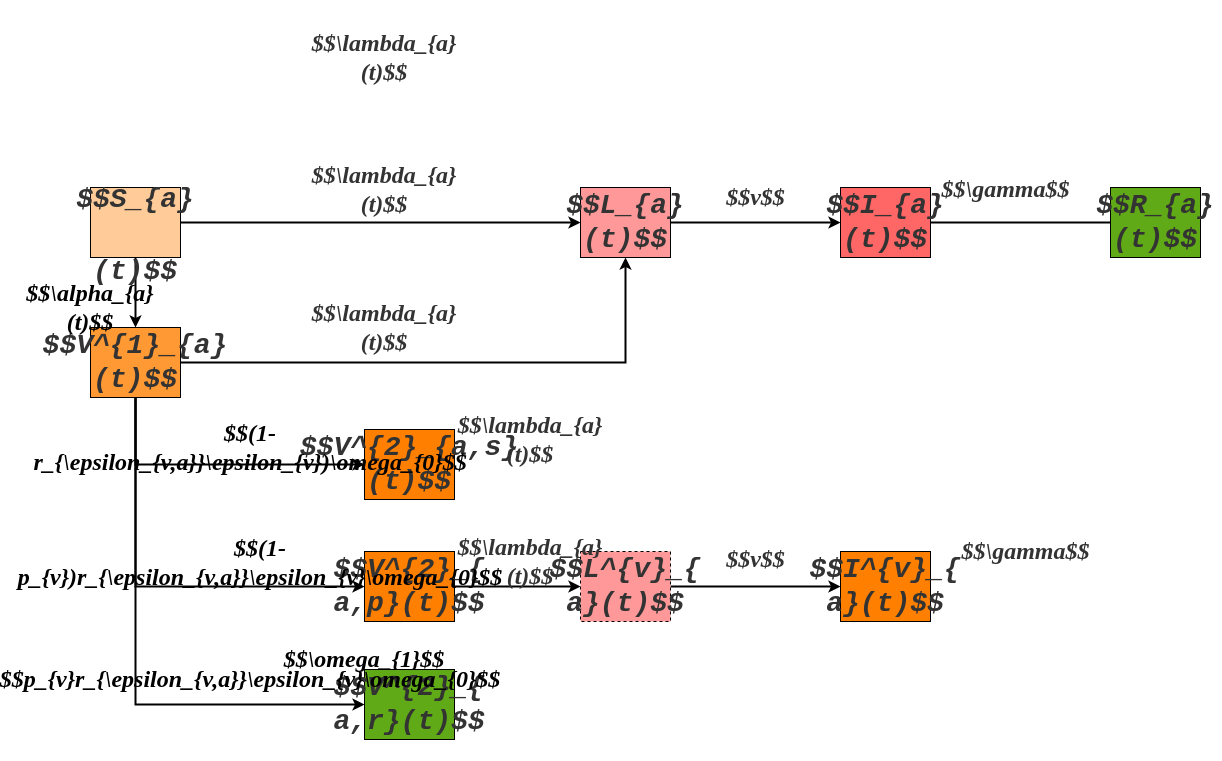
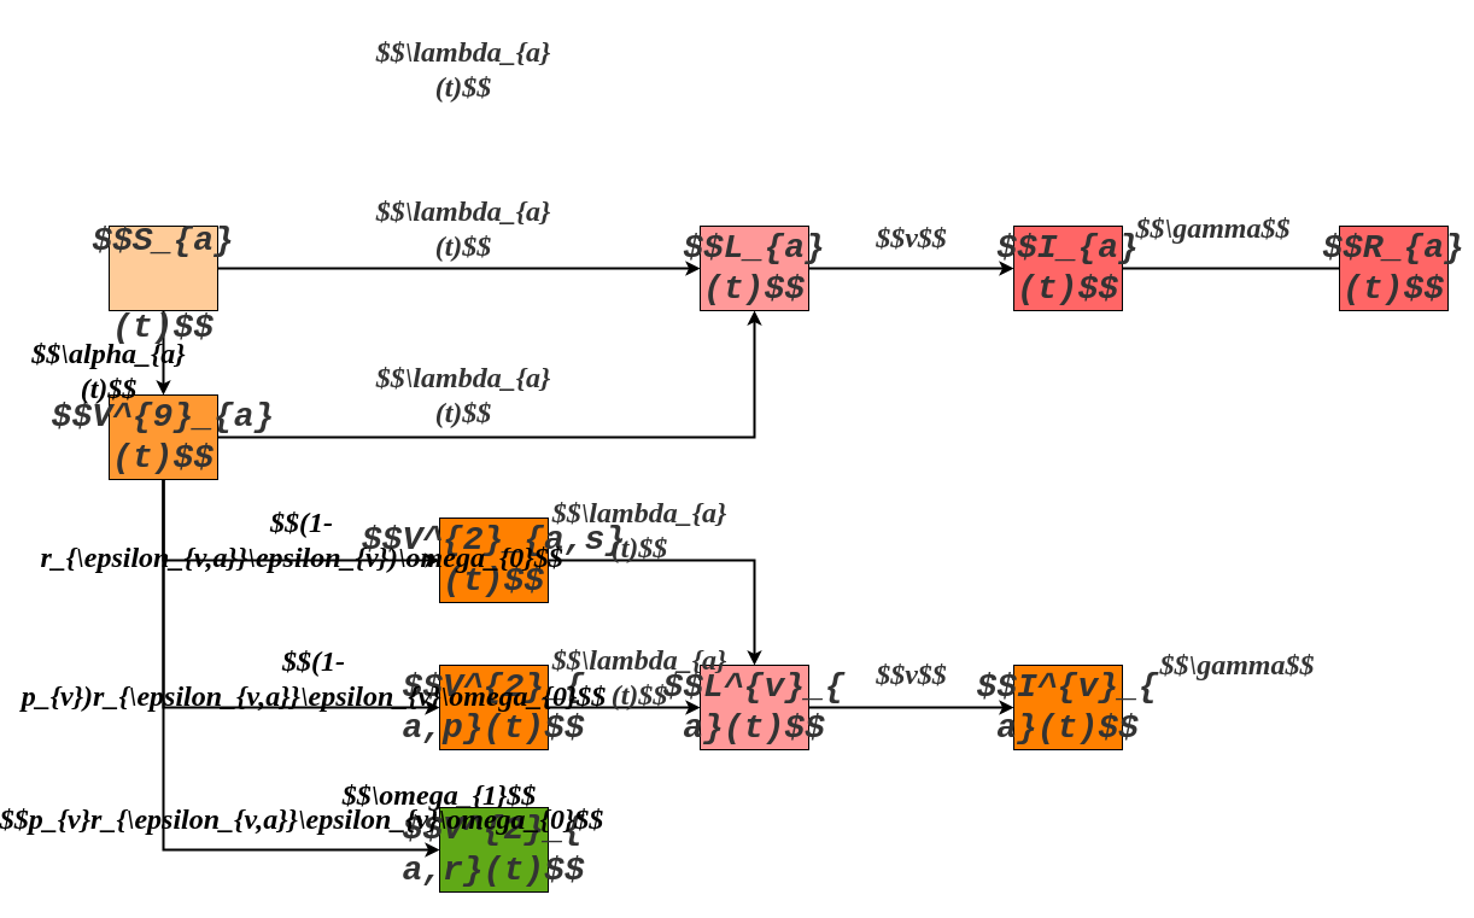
- <mxCell id="33" value="&lt;h1 style=&quot;color: rgb(255 , 255 , 255)&quot;&gt;&lt;i style=&quot;color: rgb(51 , 51 , 51)&quot;&gt;&lt;font face=&quot;Courier New&quot; style=&quot;font-size: 28px&quot;&gt;$$R_{a}(t)$$&lt;/font&gt;&lt;/i&gt;&lt;/h1&gt;" style="rounded=0;whiteSpace=wrap;html=1;fillColor=#60a917;strokeColor=#000000;fontColor=#ffffff;" parent="1" vertex="1"><mxGeometry x="1060" y="160" width="90" height="70" as="geometry" /></mxCell>
+ <mxCell id="33" value="&lt;h1 style=&quot;color: rgb(255 , 255 , 255)&quot;&gt;&lt;i style=&quot;color: rgb(51 , 51 , 51)&quot;&gt;&lt;font face=&quot;Courier New&quot; style=&quot;font-size: 28px&quot;&gt;$$R_{a}(t)$$&lt;/font&gt;&lt;/i&gt;&lt;/h1&gt;" style="rounded=0;whiteSpace=wrap;html=1;fillColor=#ff6666;strokeColor=#000000;fontColor=#ffffff;" parent="1" vertex="1"><mxGeometry x="1060" y="160" width="90" height="70" as="geometry" /></mxCell>
- <mxCell id="12" value="&lt;h1&gt;&lt;i style=&quot;color: rgb(51 , 51 , 51)&quot;&gt;&lt;font face=&quot;Courier New&quot; style=&quot;font-size: 28px&quot;&gt;$$V^{1}_{a}(t)$$&lt;/font&gt;&lt;/i&gt;&lt;/h1&gt;" style="rounded=0;whiteSpace=wrap;html=1;fillColor=#FF9933;strokeColor=#000000;fontColor=#000000;" parent="1" vertex="1"><mxGeometry x="40" y="300" width="90" height="70" as="geometry" /></mxCell>
+ <mxCell id="12" value="&lt;h1&gt;&lt;i style=&quot;color: rgb(51 , 51 , 51)&quot;&gt;&lt;font face=&quot;Courier New&quot; style=&quot;font-size: 28px&quot;&gt;$$V^{9}_{a}(t)$$&lt;/font&gt;&lt;/i&gt;&lt;/h1&gt;" style="rounded=0;whiteSpace=wrap;html=1;fillColor=#FF9933;strokeColor=#000000;fontColor=#000000;" parent="1" vertex="1"><mxGeometry x="40" y="300" width="90" height="70" as="geometry" /></mxCell>
+ <mxCell id="13" style="edgeStyle=orthogonalEdgeStyle;rounded=0;orthogonalLoop=1;jettySize=auto;html=1;exitX=1;exitY=0.5;exitDx=0;exitDy=0;entryX=0.5;entryY=0;entryDx=0;entryDy=0;strokeWidth=2;" parent="1" source="14" target="19" edge="1"><mxGeometry relative="1" as="geometry" /></mxCell>
- <mxCell id="19" value="&lt;i style=&quot;color: rgb(51 , 51 , 51)&quot;&gt;&lt;font style=&quot;font-size: 28px&quot; face=&quot;Courier New&quot;&gt;&lt;b&gt;$$L^{v}_{ a}(t)$$&lt;/b&gt;&lt;/font&gt;&lt;/i&gt;" style="rounded=0;whiteSpace=wrap;html=1;strokeColor=#000000;fontColor=#000000;fillColor=#FF9999;dashed=1;" parent="1" vertex="1"><mxGeometry x="530" y="524" width="90" height="70" as="geometry" /></mxCell>
+ <mxCell id="19" value="&lt;i style=&quot;color: rgb(51 , 51 , 51)&quot;&gt;&lt;font style=&quot;font-size: 28px&quot; face=&quot;Courier New&quot;&gt;&lt;b&gt;$$L^{v}_{ a}(t)$$&lt;/b&gt;&lt;/font&gt;&lt;/i&gt;" style="rounded=0;whiteSpace=wrap;html=1;strokeColor=#000000;fontColor=#000000;fillColor=#FF9999;" parent="1" vertex="1"><mxGeometry x="530" y="524" width="90" height="70" as="geometry" /></mxCell>
